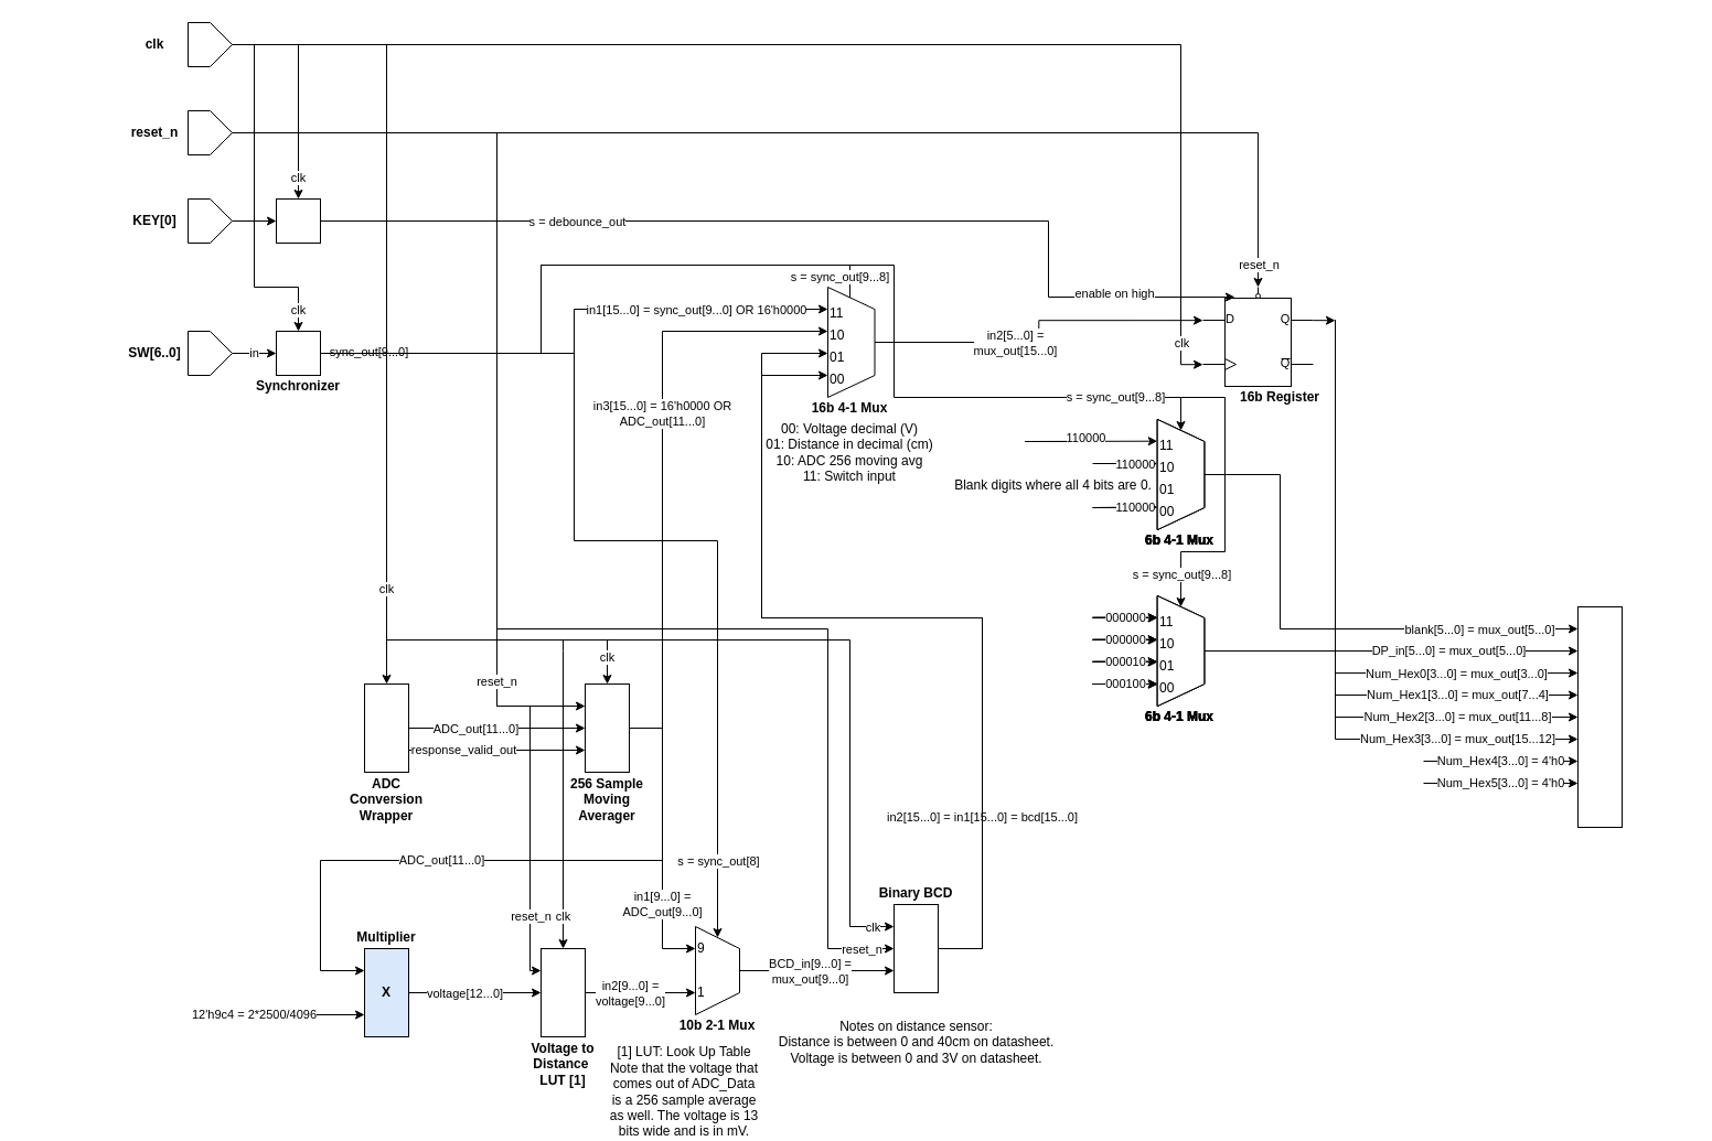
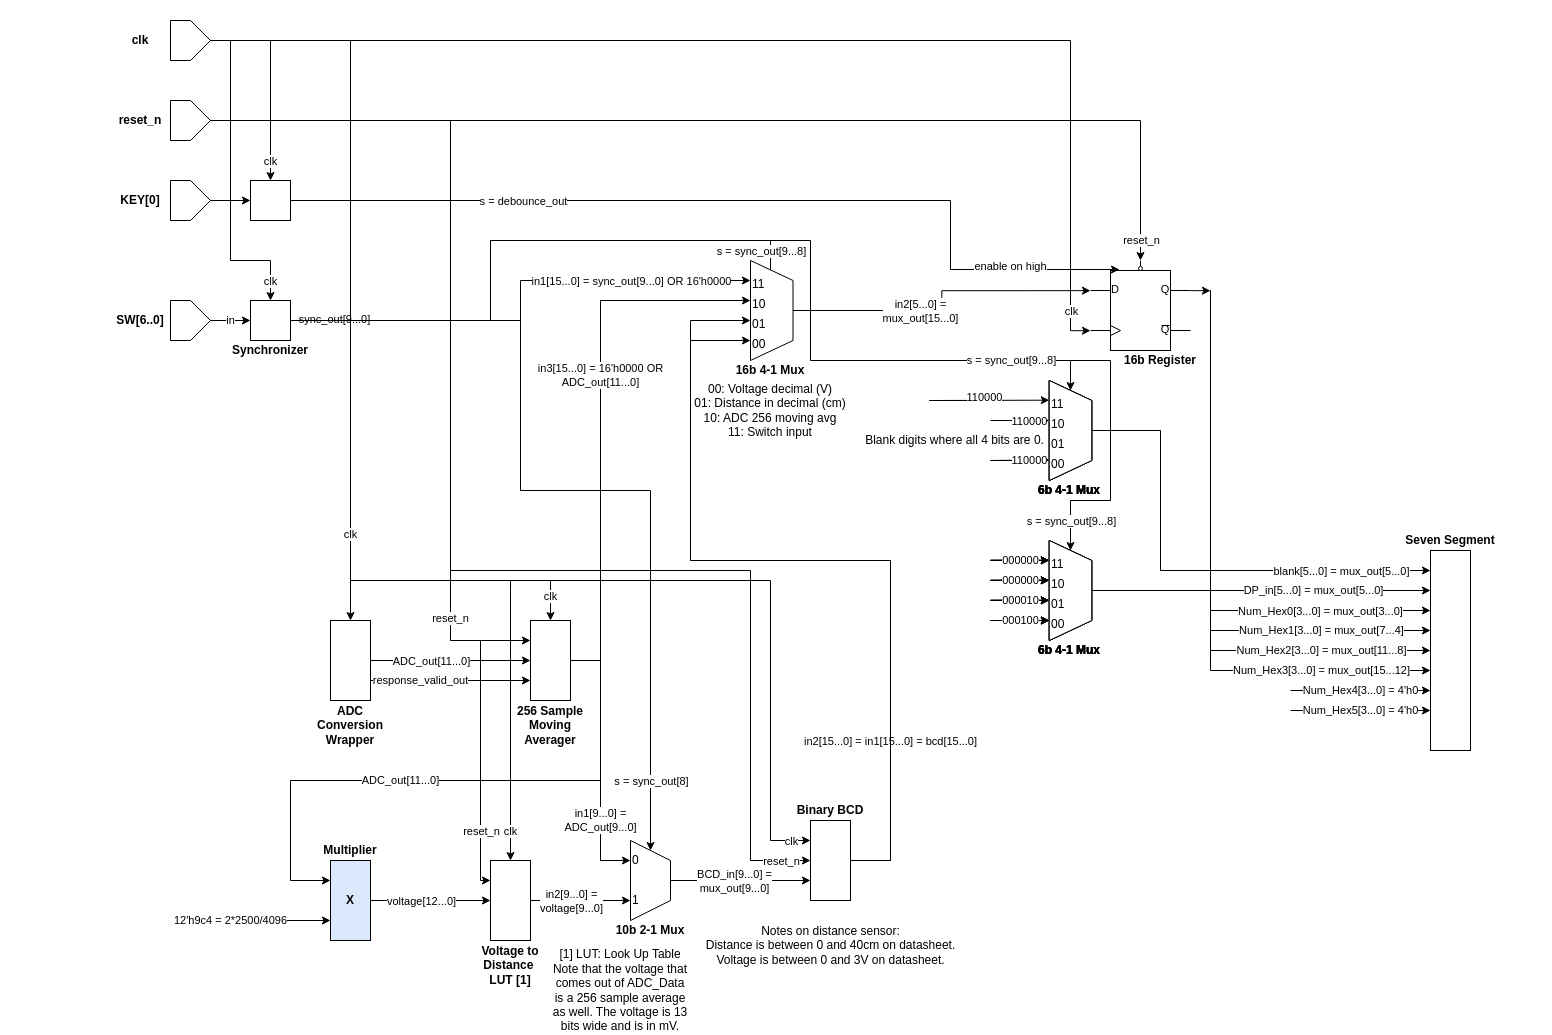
+ <mxCell id="37" value="&lt;b&gt;Seven Segment&lt;/b&gt;" style="text;html=1;strokeColor=none;fillColor=none;align=center;verticalAlign=middle;whiteSpace=wrap;rounded=0;" parent="35" vertex="1"><mxGeometry width="100" height="20" as="geometry" /></mxCell>
- <mxCell id="112" value="9" style="text;html=1;strokeColor=none;fillColor=none;align=left;verticalAlign=middle;whiteSpace=wrap;rounded=0;" parent="109" vertex="1"><mxGeometry x="20" y="10" width="40" height="20" as="geometry" /></mxCell>
+ <mxCell id="112" value="0" style="text;html=1;strokeColor=none;fillColor=none;align=left;verticalAlign=middle;whiteSpace=wrap;rounded=0;" parent="109" vertex="1"><mxGeometry x="20" y="10" width="40" height="20" as="geometry" /></mxCell>
